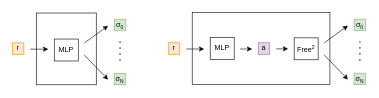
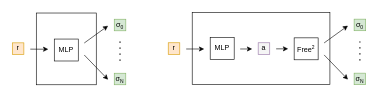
- <mxCell id="21" value="a" style="whiteSpace=wrap;html=1;aspect=fixed;fillColor=#e1d5e7;strokeColor=#9673a6;" vertex="1" parent="1"><mxGeometry x="430" y="70.63" width="19.33" height="19.33" as="geometry" /></mxCell>
+ <mxCell id="21" value="a" style="whiteSpace=wrap;html=1;aspect=fixed;fillColor=#f5f5f5;strokeColor=#9673a6;" vertex="1" parent="1"><mxGeometry x="430" y="70.63" width="19.33" height="19.33" as="geometry" /></mxCell>
